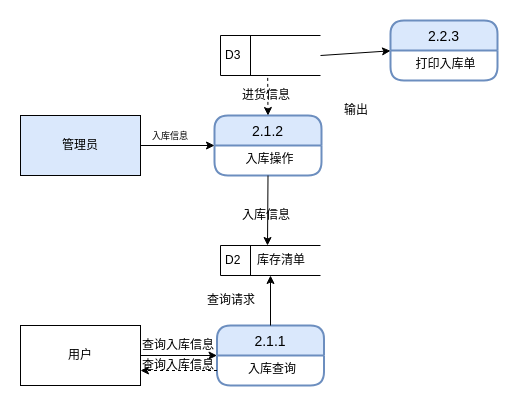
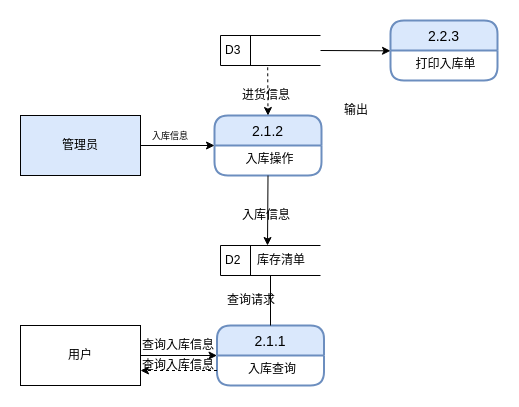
- <mxCell id="2" value="D3" style="html=1;dashed=0;whitespace=wrap;shape=mxgraph.dfd.dataStoreID;align=left;spacingLeft=3;points=[[0,0],[0.5,0],[1,0],[0,0.5],[1,0.5],[0,1],[0.5,1],[1,1]];" parent="1" vertex="1"><mxGeometry x="220" y="35" width="100" height="40" as="geometry" /></mxCell>
+ <mxCell id="2" value="D3" style="html=1;dashed=0;whitespace=wrap;shape=mxgraph.dfd.dataStoreID;align=left;spacingLeft=3;points=[[0,0],[0.5,0],[1,0],[0,0.5],[1,0.5],[0,1],[0.5,1],[1,1]];" parent="1" vertex="1"><mxGeometry x="220" y="35" width="100" height="30" as="geometry" /></mxCell>
- <mxCell id="15" value="" style="endArrow=classic;html=1;entryX=0.5;entryY=1;entryDx=0;entryDy=0;exitX=0.5;exitY=0;exitDx=0;exitDy=0;" parent="1" source="13" target="11" edge="1"><mxGeometry width="50" height="50" relative="1" as="geometry"><mxPoint x="360" y="305" as="sourcePoint" /><mxPoint x="310" y="285" as="targetPoint" /></mxGeometry></mxCell>
+ <mxCell id="15" value="" style="endArrow=none;html=1;entryX=0.5;entryY=1;entryDx=0;entryDy=0;exitX=0.5;exitY=0;exitDx=0;exitDy=0;" parent="1" source="13" target="11" edge="1"><mxGeometry width="50" height="50" relative="1" as="geometry"><mxPoint x="360" y="305" as="sourcePoint" /><mxPoint x="310" y="285" as="targetPoint" /></mxGeometry></mxCell>
- <mxCell id="16" value="查询请求" style="text;html=1;resizable=0;points=[];autosize=1;align=left;verticalAlign=top;spacingTop=-4;" parent="1" vertex="1"><mxGeometry x="205" y="290" width="60" height="20" as="geometry" /></mxCell>
+ <mxCell id="16" value="查询请求" style="text;html=1;resizable=0;points=[];autosize=1;align=left;verticalAlign=top;spacingTop=-4;" parent="1" vertex="1"><mxGeometry x="225" y="290" width="60" height="20" as="geometry" /></mxCell>
